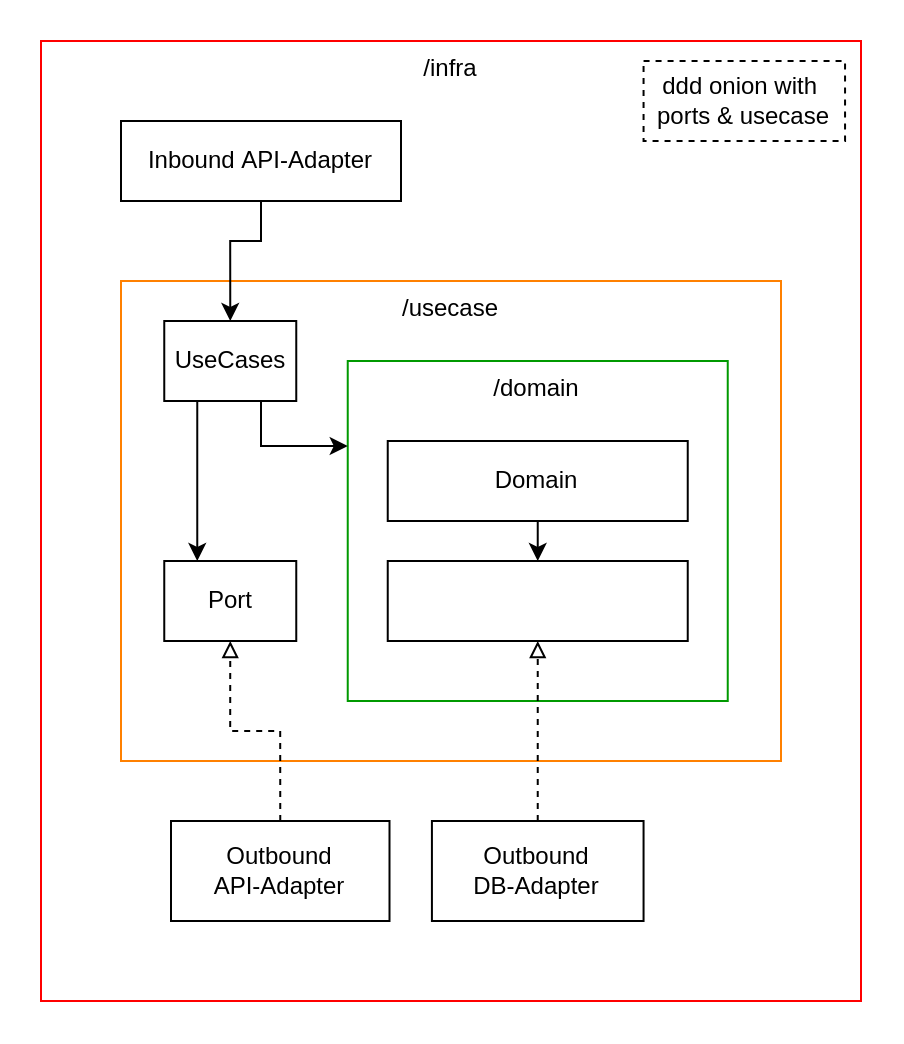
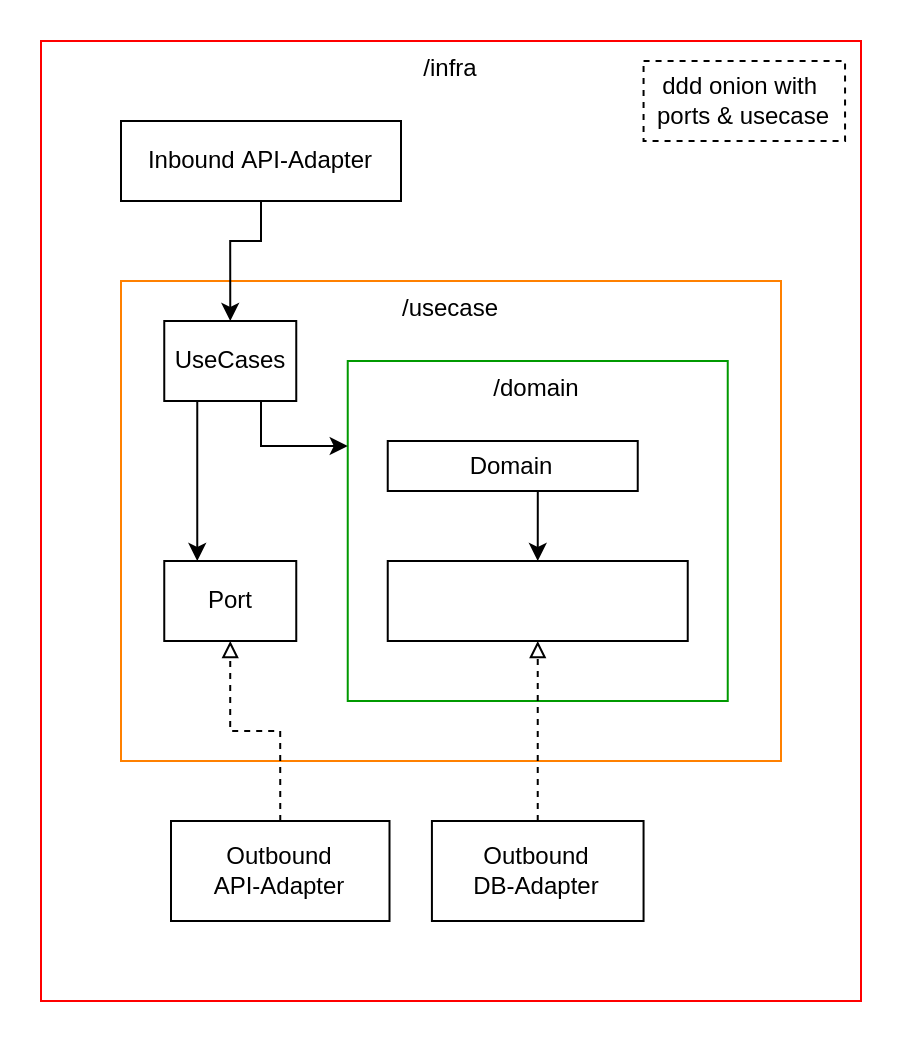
- <mxCell id="8" value="Domain" style="rounded=0;whiteSpace=wrap;html=1;labelPosition=center;verticalLabelPosition=middle;align=center;verticalAlign=middle;fontStyle=0" parent="1" vertex="1"><mxGeometry x="193.37" y="220" width="150" height="40" as="geometry" /></mxCell>
+ <mxCell id="8" value="Domain" style="rounded=0;whiteSpace=wrap;html=1;labelPosition=center;verticalLabelPosition=middle;align=center;verticalAlign=middle;fontStyle=0" parent="1" vertex="1"><mxGeometry x="193.37" y="220" width="125" height="25" as="geometry" /></mxCell>
